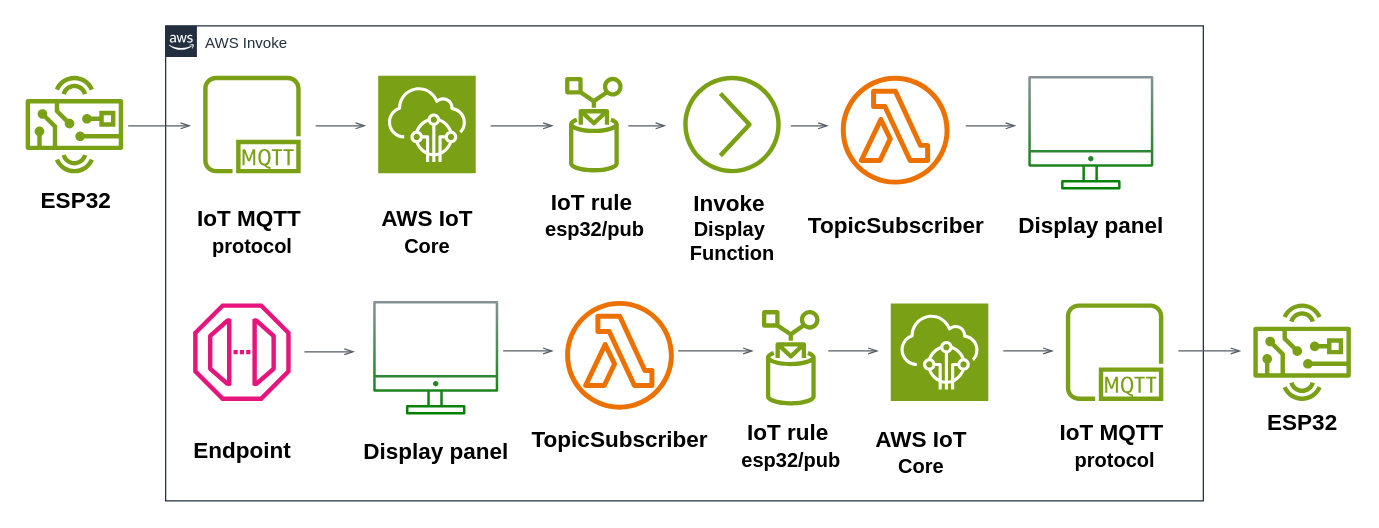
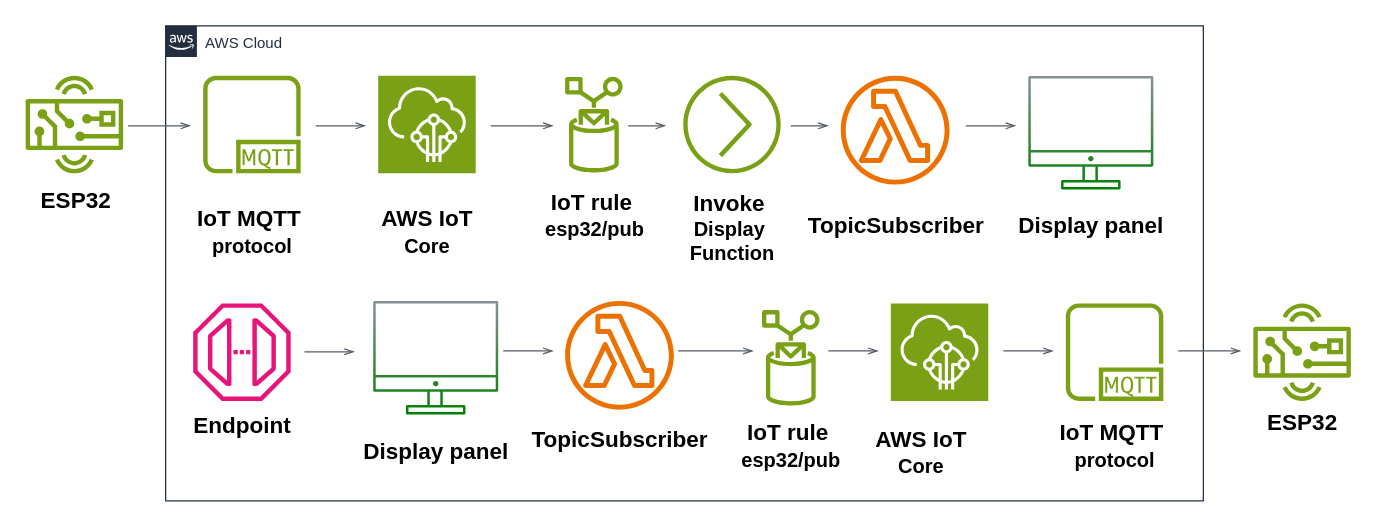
- <mxCell id="25" value="AWS Invoke" style="points=[[0,0],[0.25,0],[0.5,0],[0.75,0],[1,0],[1,0.25],[1,0.5],[1,0.75],[1,1],[0.75,1],[0.5,1],[0.25,1],[0,1],[0,0.75],[0,0.5],[0,0.25]];outlineConnect=0;gradientColor=none;html=1;whiteSpace=wrap;fontSize=12;fontStyle=0;container=1;pointerEvents=0;collapsible=0;recursiveResize=0;shape=mxgraph.aws4.group;grIcon=mxgraph.aws4.group_aws_cloud_alt;strokeColor=#232F3E;fillColor=none;verticalAlign=top;align=left;spacingLeft=30;fontColor=#232F3E;dashed=0;" vertex="1" parent="1"><mxGeometry y="20" width="830" height="380" as="geometry" x="132" /></mxCell>
+ <mxCell id="25" value="AWS Cloud" style="points=[[0,0],[0.25,0],[0.5,0],[0.75,0],[1,0],[1,0.25],[1,0.5],[1,0.75],[1,1],[0.75,1],[0.5,1],[0.25,1],[0,1],[0,0.75],[0,0.5],[0,0.25]];outlineConnect=0;gradientColor=none;html=1;whiteSpace=wrap;fontSize=12;fontStyle=0;container=1;pointerEvents=0;collapsible=0;recursiveResize=0;shape=mxgraph.aws4.group;grIcon=mxgraph.aws4.group_aws_cloud_alt;strokeColor=#232F3E;fillColor=none;verticalAlign=top;align=left;spacingLeft=30;fontColor=#232F3E;dashed=0;" vertex="1" parent="1"><mxGeometry y="20" width="830" height="380" as="geometry" x="132" /></mxCell>
- <mxCell id="41" value="&lt;font style=&quot;font-size: 18px;&quot;&gt;&lt;b&gt;Endpoint&lt;/b&gt;&lt;/font&gt;" style="text;html=1;align=center;verticalAlign=middle;resizable=0;points=[];autosize=1;strokeColor=none;fillColor=none;" vertex="1" parent="25"><mxGeometry x="11" y="320" width="100" height="40" as="geometry" /></mxCell>
+ <mxCell id="41" value="&lt;font style=&quot;font-size: 18px;&quot;&gt;&lt;b&gt;Endpoint&lt;/b&gt;&lt;/font&gt;" style="text;html=1;align=center;verticalAlign=middle;resizable=0;points=[];autosize=1;strokeColor=none;fillColor=none;" vertex="1" parent="25"><mxGeometry x="11" y="300" width="100" height="40" as="geometry" /></mxCell>
